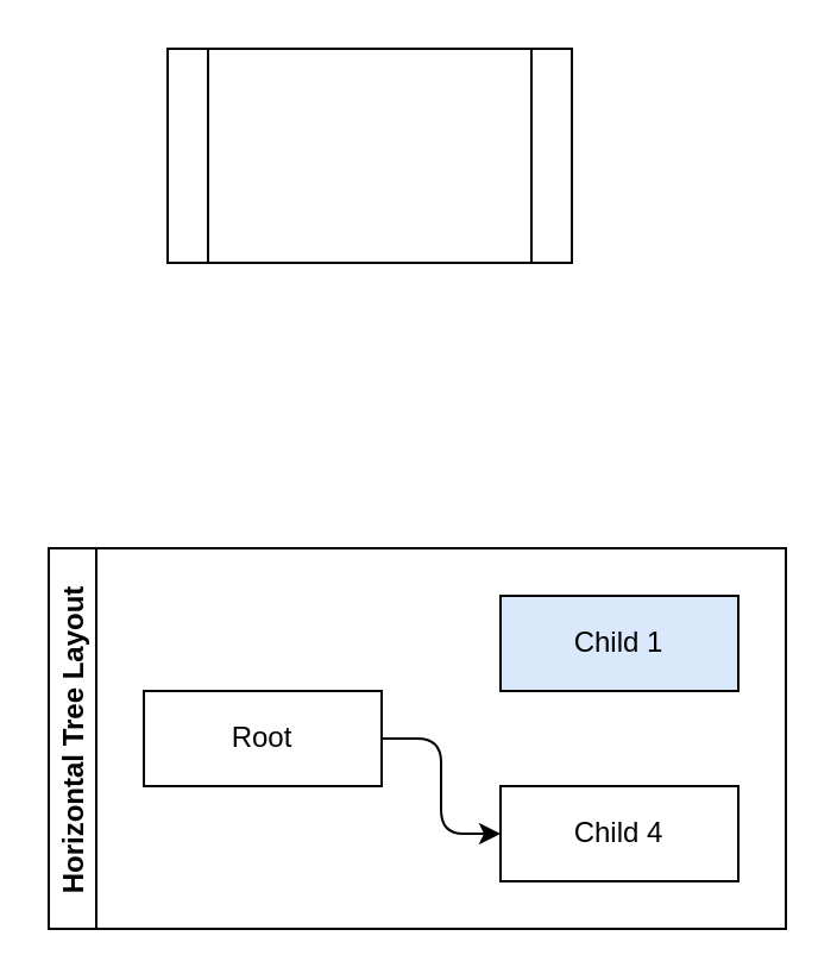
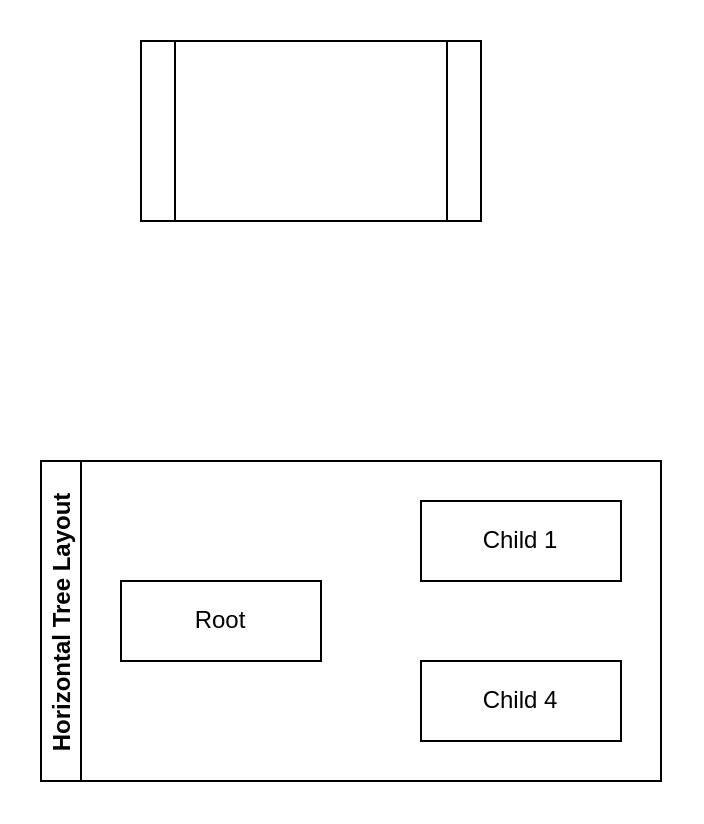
- <mxCell id="6" value="Child 1" style="whiteSpace=wrap;html=1;fillColor=#dae8fc;" vertex="1" parent="4"><mxGeometry x="190" y="20" width="100" height="40" as="geometry" /></mxCell>
+ <mxCell id="6" value="Child 1" style="whiteSpace=wrap;html=1;" vertex="1" parent="4"><mxGeometry x="190" y="20" width="100" height="40" as="geometry" /></mxCell>
- <mxCell id="8" value="" style="edgeStyle=elbowEdgeStyle;elbow=vertical;html=1;rounded=1;curved=0;sourcePerimeterSpacing=0;targetPerimeterSpacing=0;startSize=6;endSize=6;" edge="1" parent="4" source="5" target="7"><mxGeometry relative="1" as="geometry" /></mxCell>
